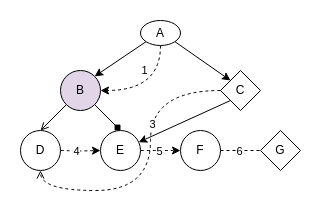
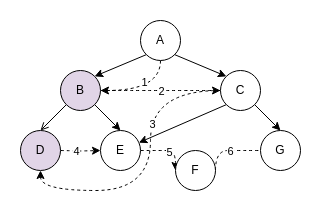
- <mxCell id="5" value="A" style="ellipse;whiteSpace=wrap;html=1;aspect=fixed;" vertex="1" parent="1"><mxGeometry x="140" y="20" width="40" height="25" as="geometry" /></mxCell>
+ <mxCell id="5" value="A" style="ellipse;whiteSpace=wrap;html=1;aspect=fixed;" vertex="1" parent="1"><mxGeometry x="140" y="20" width="40" height="40" as="geometry" /></mxCell>
+ <mxCell id="8" style="edgeStyle=orthogonalEdgeStyle;curved=1;rounded=0;orthogonalLoop=1;jettySize=auto;html=1;exitX=1;exitY=0.5;exitDx=0;exitDy=0;entryX=0;entryY=0.5;entryDx=0;entryDy=0;dashed=1;" edge="1" parent="1" source="10" target="15"><mxGeometry relative="1" as="geometry" /></mxCell>
+ <mxCell id="9" value="2" style="edgeLabel;html=1;align=center;verticalAlign=middle;resizable=0;points=[];" vertex="1" connectable="0" parent="8"><mxGeometry x="0.176" relative="1" as="geometry"><mxPoint x="-11" as="offset" /></mxGeometry></mxCell>
- <mxCell id="15" value="C" style="rhombus;whiteSpace=wrap;html=1;aspect=fixed;" vertex="1" parent="1"><mxGeometry x="220" y="70" width="40" height="40" as="geometry" /></mxCell>
+ <mxCell id="15" value="C" style="ellipse;whiteSpace=wrap;html=1;aspect=fixed;" vertex="1" parent="1"><mxGeometry x="220" y="70" width="40" height="40" as="geometry" /></mxCell>
+ <mxCell id="12" style="edgeStyle=none;rounded=0;orthogonalLoop=1;jettySize=auto;html=1;exitX=1;exitY=1;exitDx=0;exitDy=0;entryX=0.5;entryY=0;entryDx=0;entryDy=0;" edge="1" parent="1" source="15" target="25"><mxGeometry relative="1" as="geometry" /></mxCell>
- <mxCell id="7" style="edgeStyle=none;rounded=0;orthogonalLoop=1;jettySize=auto;html=1;exitX=1;exitY=1;exitDx=0;exitDy=0;entryX=0.5;entryY=0;entryDx=0;entryDy=0;endArrow=diamond;" edge="1" parent="1" source="10" target="21"><mxGeometry relative="1" as="geometry" /></mxCell>
+ <mxCell id="7" style="edgeStyle=none;rounded=0;orthogonalLoop=1;jettySize=auto;html=1;exitX=1;exitY=1;exitDx=0;exitDy=0;entryX=0.5;entryY=0;entryDx=0;entryDy=0;" edge="1" parent="1" source="10" target="21"><mxGeometry relative="1" as="geometry" /></mxCell>
- <mxCell id="18" value="D" style="ellipse;whiteSpace=wrap;html=1;aspect=fixed;" vertex="1" parent="1"><mxGeometry x="20" y="130" width="40" height="40" as="geometry" /></mxCell>
+ <mxCell id="18" value="D" style="ellipse;whiteSpace=wrap;html=1;aspect=fixed;fillColor=#e1d5e7;" vertex="1" parent="1"><mxGeometry x="20" y="130" width="40" height="40" as="geometry" /></mxCell>
- <mxCell id="24" value="F" style="ellipse;whiteSpace=wrap;html=1;aspect=fixed;" vertex="1" parent="1"><mxGeometry x="180" y="130" width="40" height="40" as="geometry" /></mxCell>
+ <mxCell id="24" value="F" style="ellipse;whiteSpace=wrap;html=1;aspect=fixed;" vertex="1" parent="1"><mxGeometry x="175" y="150" width="40" height="40" as="geometry" /></mxCell>
- <mxCell id="25" value="G" style="rhombus;whiteSpace=wrap;html=1;aspect=fixed;" vertex="1" parent="1"><mxGeometry x="260" y="130" width="40" height="40" as="geometry" /></mxCell>
+ <mxCell id="25" value="G" style="ellipse;whiteSpace=wrap;html=1;aspect=fixed;" vertex="1" parent="1"><mxGeometry x="260" y="130" width="40" height="40" as="geometry" /></mxCell>
- <mxCell id="13" style="edgeStyle=orthogonalEdgeStyle;curved=1;rounded=0;orthogonalLoop=1;jettySize=auto;html=1;exitX=0;exitY=0.5;exitDx=0;exitDy=0;entryX=0.5;entryY=1;entryDx=0;entryDy=0;dashed=1;endArrow=open;" edge="1" parent="1" source="15" target="18"><mxGeometry relative="1" as="geometry"><Array as="points"><mxPoint x="150" y="90" /><mxPoint x="150" y="190" /><mxPoint x="40" y="190" /></Array></mxGeometry></mxCell>
+ <mxCell id="13" style="edgeStyle=orthogonalEdgeStyle;curved=1;rounded=0;orthogonalLoop=1;jettySize=auto;html=1;exitX=0;exitY=0.5;exitDx=0;exitDy=0;entryX=0.5;entryY=1;entryDx=0;entryDy=0;dashed=1;" edge="1" parent="1" source="15" target="18"><mxGeometry relative="1" as="geometry"><Array as="points"><mxPoint x="150" y="90" /><mxPoint x="150" y="190" /><mxPoint x="40" y="190" /></Array></mxGeometry></mxCell>
